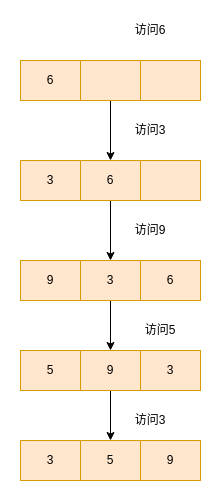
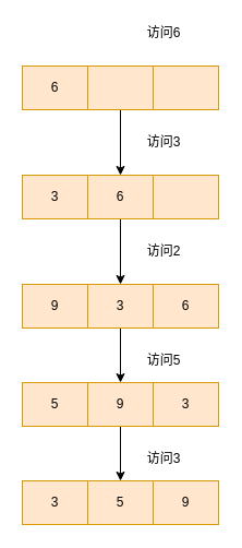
- <mxCell id="23" value="访问9" style="text;html=1;strokeColor=none;fillColor=none;align=center;verticalAlign=middle;whiteSpace=wrap;rounded=0;" vertex="1" parent="1"><mxGeometry x="130" y="220" width="40" height="20" as="geometry" /></mxCell>
+ <mxCell id="23" value="访问2" style="text;html=1;strokeColor=none;fillColor=none;align=center;verticalAlign=middle;whiteSpace=wrap;rounded=0;" vertex="1" parent="1"><mxGeometry x="130" y="220" width="40" height="20" as="geometry" /></mxCell>
- <mxCell id="24" value="访问5" style="text;html=1;strokeColor=none;fillColor=none;align=center;verticalAlign=middle;whiteSpace=wrap;rounded=0;" vertex="1" parent="1"><mxGeometry x="140" y="320" width="40" height="20" as="geometry" /></mxCell>
+ <mxCell id="24" value="访问5" style="text;html=1;strokeColor=none;fillColor=none;align=center;verticalAlign=middle;whiteSpace=wrap;rounded=0;" vertex="1" parent="1"><mxGeometry x="130" y="320" width="40" height="20" as="geometry" /></mxCell>
